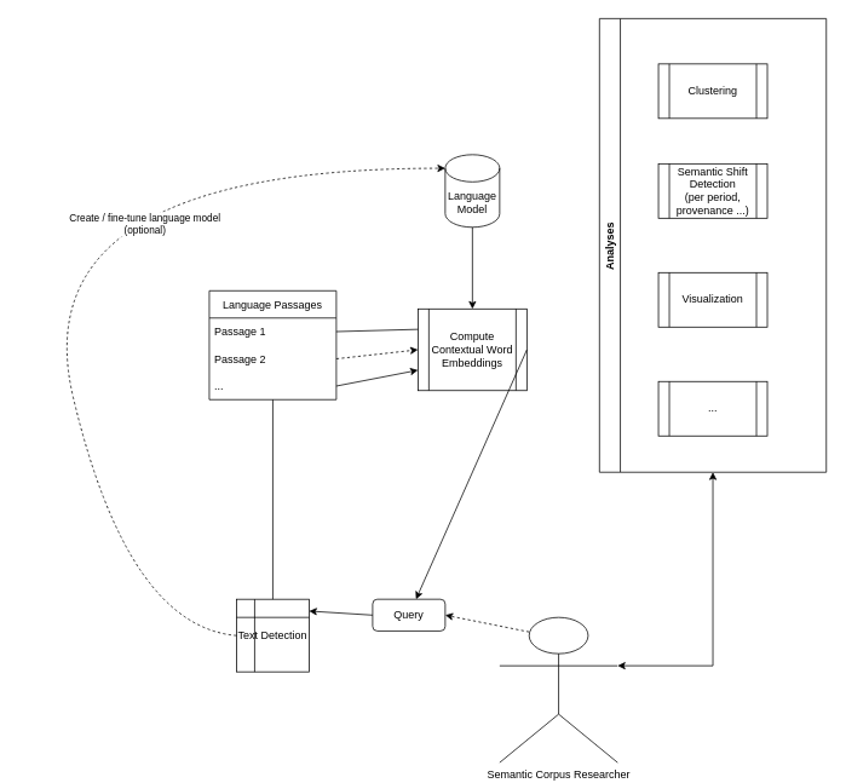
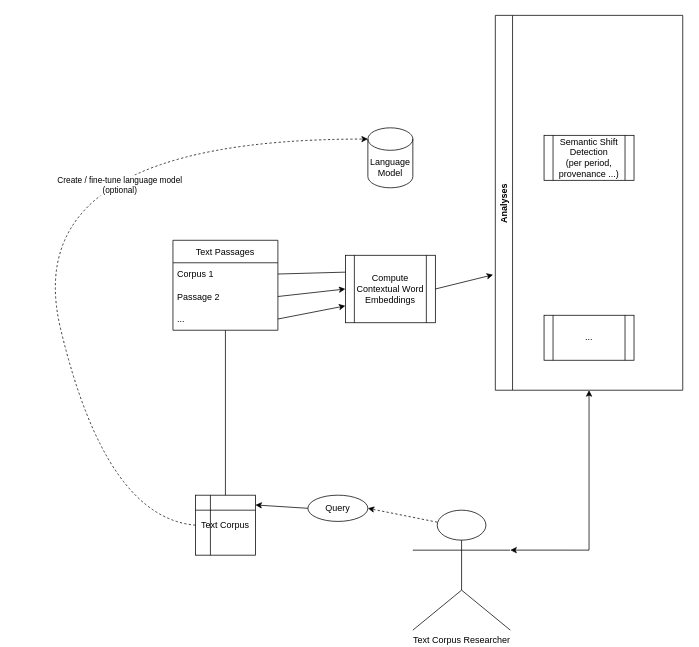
- <mxCell id="11" value="Clustering" style="shape=process;whiteSpace=wrap;html=1;backgroundOutline=1;" parent="10" vertex="1"><mxGeometry x="65" y="50" width="120" height="60" as="geometry" /></mxCell>
- <mxCell id="24" value="" style="endArrow=classic;html=1;rounded=0;exitX=0.5;exitY=1;exitDx=0;exitDy=0;exitPerimeter=0;entryX=0.5;entryY=0;entryDx=0;entryDy=0;" parent="1" source="23" target="6" edge="1"><mxGeometry width="50" height="50" relative="1" as="geometry"><mxPoint x="330" y="390" as="sourcePoint" /><mxPoint x="380" y="340" as="targetPoint" /></mxGeometry></mxCell>
- <mxCell id="12" value="Visualization" style="shape=process;whiteSpace=wrap;html=1;backgroundOutline=1;" parent="10" vertex="1"><mxGeometry x="65" y="280" width="120" height="60" as="geometry" /></mxCell>
- <mxCell id="2" value="Language Passages" style="swimlane;fontStyle=0;childLayout=stackLayout;horizontal=1;startSize=30;horizontalStack=0;resizeParent=1;resizeParentMax=0;resizeLast=0;collapsible=1;marginBottom=0;" parent="1" vertex="1"><mxGeometry x="230" y="320" width="140" height="120" as="geometry" /></mxCell>
+ <mxCell id="2" value="Text Passages" style="swimlane;fontStyle=0;childLayout=stackLayout;horizontal=1;startSize=30;horizontalStack=0;resizeParent=1;resizeParentMax=0;resizeLast=0;collapsible=1;marginBottom=0;" parent="1" vertex="1"><mxGeometry x="230" y="320" width="140" height="120" as="geometry" /></mxCell>
- <mxCell id="3" value="Passage 1" style="text;strokeColor=none;fillColor=none;align=left;verticalAlign=middle;spacingLeft=4;spacingRight=4;overflow=hidden;points=[[0,0.5],[1,0.5]];portConstraint=eastwest;rotatable=0;" parent="2" vertex="1"><mxGeometry y="30" width="140" height="30" as="geometry" /></mxCell>
+ <mxCell id="3" value="Corpus 1" style="text;strokeColor=none;fillColor=none;align=left;verticalAlign=middle;spacingLeft=4;spacingRight=4;overflow=hidden;points=[[0,0.5],[1,0.5]];portConstraint=eastwest;rotatable=0;" parent="2" vertex="1"><mxGeometry y="30" width="140" height="30" as="geometry" /></mxCell>
- <mxCell id="8" value="" style="endArrow=classic;html=1;rounded=0;exitX=1;exitY=0.5;exitDx=0;exitDy=0;entryX=0;entryY=0.5;entryDx=0;entryDy=0;dashed=1;" parent="1" source="4" target="6" edge="1"><mxGeometry width="50" height="50" relative="1" as="geometry"><mxPoint x="380" y="365" as="sourcePoint" /><mxPoint x="410" y="372.5" as="targetPoint" /></mxGeometry></mxCell>
+ <mxCell id="8" value="" style="endArrow=classic;html=1;rounded=0;exitX=1;exitY=0.5;exitDx=0;exitDy=0;entryX=0;entryY=0.5;entryDx=0;entryDy=0;" parent="1" source="4" target="6" edge="1"><mxGeometry width="50" height="50" relative="1" as="geometry"><mxPoint x="380" y="365" as="sourcePoint" /><mxPoint x="410" y="372.5" as="targetPoint" /></mxGeometry></mxCell>
- <mxCell id="21" value="" style="endArrow=classic;html=1;rounded=0;exitX=1;exitY=0.5;exitDx=0;exitDy=0;" parent="1" source="6" target="17" edge="1"><mxGeometry width="50" height="50" relative="1" as="geometry"><mxPoint x="420" y="530" as="sourcePoint" /><mxPoint x="470" y="480" as="targetPoint" /></mxGeometry></mxCell>
+ <mxCell id="21" value="" style="endArrow=classic;html=1;rounded=0;entryX=-0.012;entryY=0.692;entryDx=0;entryDy=0;entryPerimeter=0;exitX=1;exitY=0.5;exitDx=0;exitDy=0;" parent="1" source="6" target="10" edge="1"><mxGeometry width="50" height="50" relative="1" as="geometry"><mxPoint x="420" y="530" as="sourcePoint" /><mxPoint x="470" y="480" as="targetPoint" /></mxGeometry></mxCell>
- <mxCell id="17" value="Query" style="whiteSpace=wrap;html=1;rounded=1;" parent="1" vertex="1"><mxGeometry x="410" y="660" width="80" height="35" as="geometry" /></mxCell>
+ <mxCell id="17" value="Query" style="ellipse;whiteSpace=wrap;html=1;" parent="1" vertex="1"><mxGeometry x="410" y="660" width="80" height="35" as="geometry" /></mxCell>
- <mxCell id="16" value="Text Detection" style="shape=internalStorage;whiteSpace=wrap;html=1;backgroundOutline=1;" parent="1" vertex="1"><mxGeometry x="260" y="660" width="80" height="80" as="geometry" /></mxCell>
+ <mxCell id="16" value="Text Corpus" style="shape=internalStorage;whiteSpace=wrap;html=1;backgroundOutline=1;" parent="1" vertex="1"><mxGeometry x="260" y="660" width="80" height="80" as="geometry" /></mxCell>
- <mxCell id="15" value="Semantic Corpus Researcher" style="shape=umlActor;verticalLabelPosition=bottom;verticalAlign=top;html=1;outlineConnect=0;" parent="1" vertex="1"><mxGeometry x="550" y="680" width="130" height="160" as="geometry" /></mxCell>
+ <mxCell id="15" value="Text Corpus Researcher" style="shape=umlActor;verticalLabelPosition=bottom;verticalAlign=top;html=1;outlineConnect=0;" parent="1" vertex="1"><mxGeometry x="550" y="680" width="130" height="160" as="geometry" /></mxCell>
